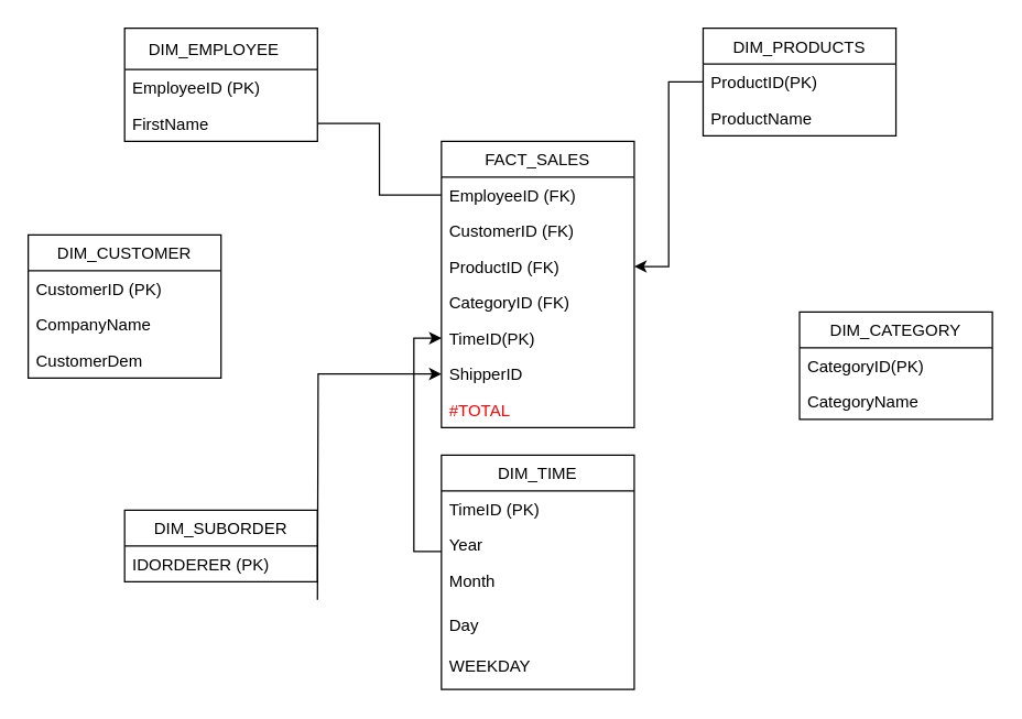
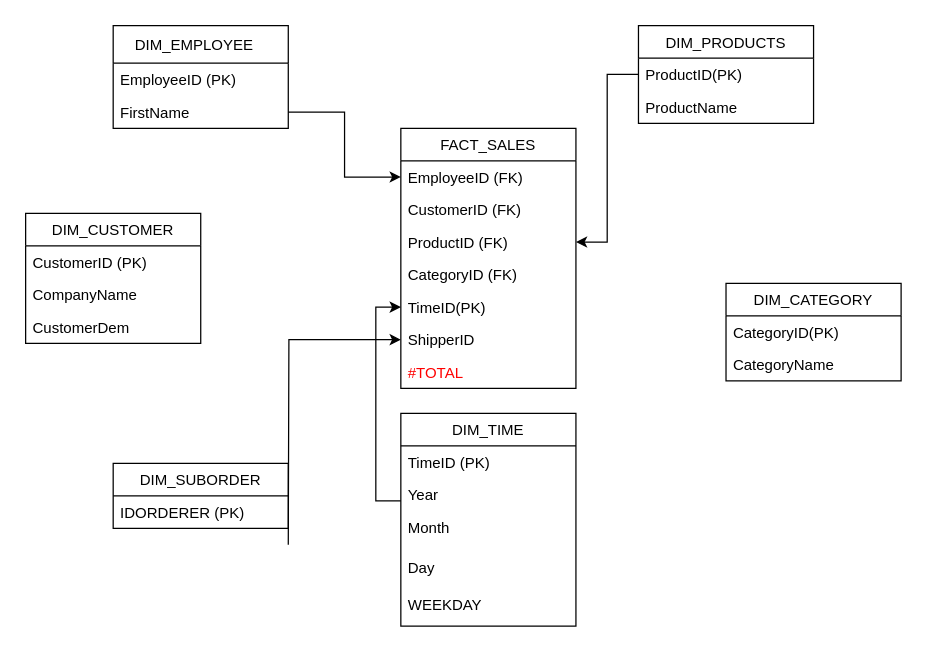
- <mxCell id="20" style="edgeStyle=orthogonalEdgeStyle;rounded=0;orthogonalLoop=1;jettySize=auto;html=1;fontColor=#FF0000;endArrow=none;" parent="1" source="4" target="6" edge="1"><mxGeometry relative="1" as="geometry" /></mxCell>
+ <mxCell id="20" style="edgeStyle=orthogonalEdgeStyle;rounded=0;orthogonalLoop=1;jettySize=auto;html=1;fontColor=#FF0000;" parent="1" source="4" target="6" edge="1"><mxGeometry relative="1" as="geometry" /></mxCell>
